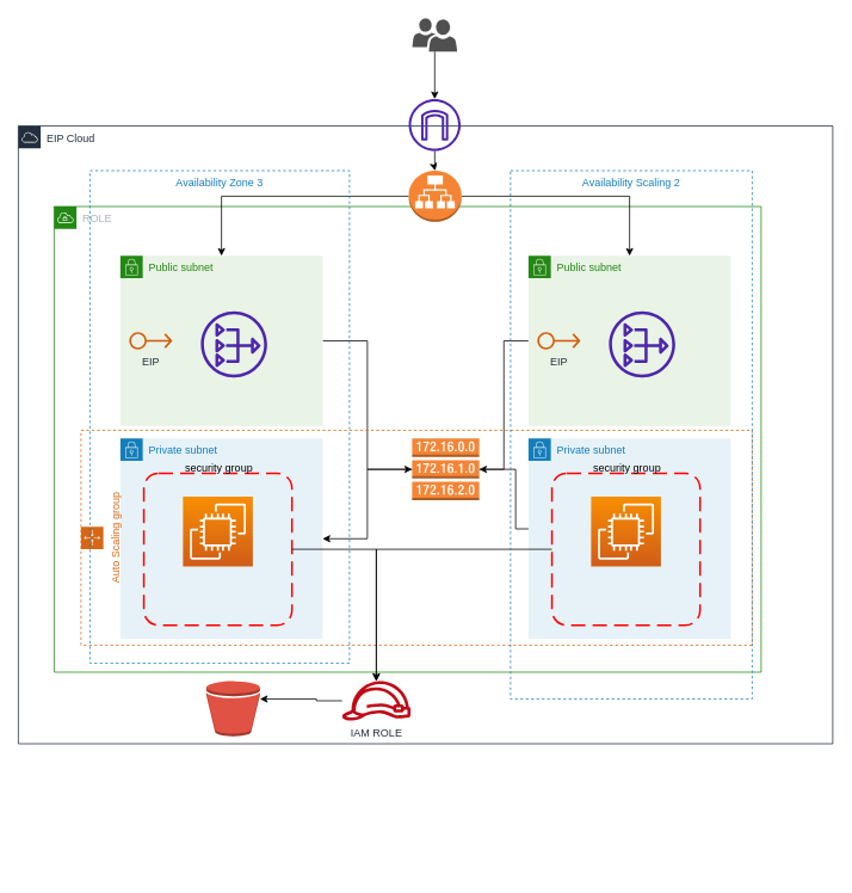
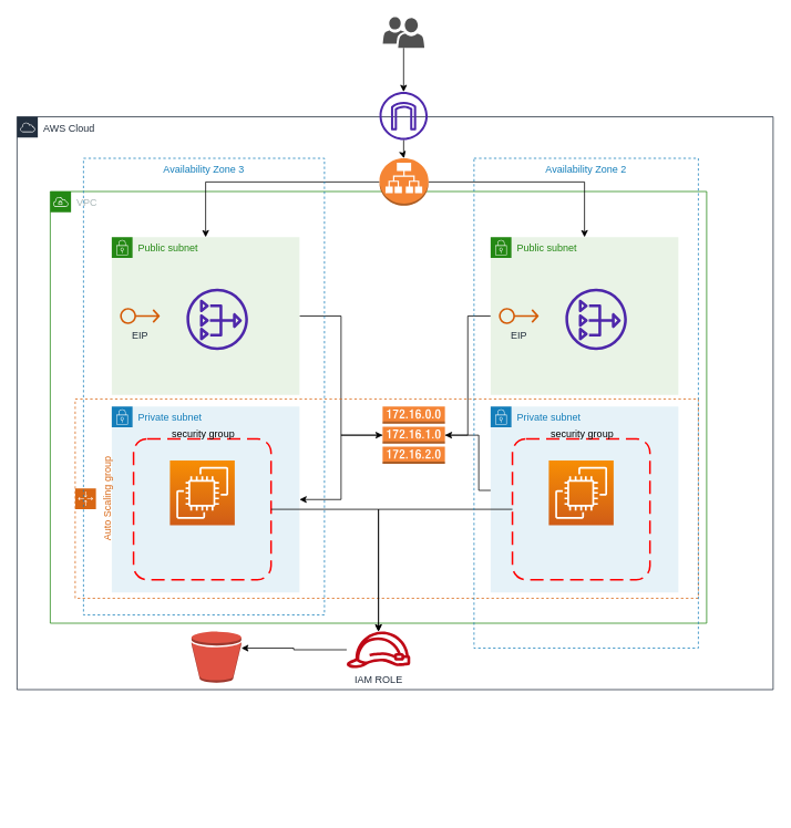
- <mxCell id="2" value="EIP Cloud" style="points=[[0,0],[0.25,0],[0.5,0],[0.75,0],[1,0],[1,0.25],[1,0.5],[1,0.75],[1,1],[0.75,1],[0.5,1],[0.25,1],[0,1],[0,0.75],[0,0.5],[0,0.25]];outlineConnect=0;gradientColor=none;html=1;whiteSpace=wrap;fontSize=12;fontStyle=0;container=1;pointerEvents=0;collapsible=0;recursiveResize=0;shape=mxgraph.aws4.group;grIcon=mxgraph.aws4.group_aws_cloud;strokeColor=#232F3E;fillColor=none;verticalAlign=top;align=left;spacingLeft=30;fontColor=#232F3E;dashed=0;" parent="1" vertex="1"><mxGeometry x="20" y="140" width="910" height="690" as="geometry" /></mxCell>
+ <mxCell id="2" value="AWS Cloud" style="points=[[0,0],[0.25,0],[0.5,0],[0.75,0],[1,0],[1,0.25],[1,0.5],[1,0.75],[1,1],[0.75,1],[0.5,1],[0.25,1],[0,1],[0,0.75],[0,0.5],[0,0.25]];outlineConnect=0;gradientColor=none;html=1;whiteSpace=wrap;fontSize=12;fontStyle=0;container=1;pointerEvents=0;collapsible=0;recursiveResize=0;shape=mxgraph.aws4.group;grIcon=mxgraph.aws4.group_aws_cloud;strokeColor=#232F3E;fillColor=none;verticalAlign=top;align=left;spacingLeft=30;fontColor=#232F3E;dashed=0;" parent="1" vertex="1"><mxGeometry x="20" y="140" width="910" height="690" as="geometry" /></mxCell>
- <mxCell id="35" value="Availability Scaling 2" style="fillColor=none;strokeColor=#147EBA;dashed=1;verticalAlign=top;fontStyle=0;fontColor=#147EBA;" vertex="1" parent="2"><mxGeometry x="550" y="50" width="270" height="590" as="geometry" /></mxCell>
+ <mxCell id="35" value="Availability Zone 2" style="fillColor=none;strokeColor=#147EBA;dashed=1;verticalAlign=top;fontStyle=0;fontColor=#147EBA;" vertex="1" parent="2"><mxGeometry x="550" y="50" width="270" height="590" as="geometry" /></mxCell>
- <mxCell id="3" value="ROLE" style="points=[[0,0],[0.25,0],[0.5,0],[0.75,0],[1,0],[1,0.25],[1,0.5],[1,0.75],[1,1],[0.75,1],[0.5,1],[0.25,1],[0,1],[0,0.75],[0,0.5],[0,0.25]];outlineConnect=0;gradientColor=none;html=1;whiteSpace=wrap;fontSize=12;fontStyle=0;container=1;pointerEvents=0;collapsible=0;recursiveResize=0;shape=mxgraph.aws4.group;grIcon=mxgraph.aws4.group_vpc;strokeColor=#248814;fillColor=none;verticalAlign=top;align=left;spacingLeft=30;fontColor=#AAB7B8;dashed=0;" parent="2" vertex="1"><mxGeometry x="40" y="90" width="790" height="520" as="geometry" /></mxCell>
+ <mxCell id="3" value="VPC" style="points=[[0,0],[0.25,0],[0.5,0],[0.75,0],[1,0],[1,0.25],[1,0.5],[1,0.75],[1,1],[0.75,1],[0.5,1],[0.25,1],[0,1],[0,0.75],[0,0.5],[0,0.25]];outlineConnect=0;gradientColor=none;html=1;whiteSpace=wrap;fontSize=12;fontStyle=0;container=1;pointerEvents=0;collapsible=0;recursiveResize=0;shape=mxgraph.aws4.group;grIcon=mxgraph.aws4.group_vpc;strokeColor=#248814;fillColor=none;verticalAlign=top;align=left;spacingLeft=30;fontColor=#AAB7B8;dashed=0;" parent="2" vertex="1"><mxGeometry x="40" y="90" width="790" height="520" as="geometry" /></mxCell>
- <mxCell id="29" value="IAM ROLE" style="sketch=0;outlineConnect=0;fontColor=#232F3E;gradientColor=none;fillColor=#BF0816;strokeColor=none;dashed=0;verticalLabelPosition=bottom;verticalAlign=top;align=center;html=1;fontSize=12;fontStyle=0;aspect=fixed;pointerEvents=1;shape=mxgraph.aws4.role;" vertex="1" parent="2"><mxGeometry x="361" y="620" width="78" height="44" as="geometry" /></mxCell>
+ <mxCell id="29" value="IAM ROLE" style="sketch=0;outlineConnect=0;fontColor=#232F3E;gradientColor=none;fillColor=#BF0816;strokeColor=none;dashed=0;verticalLabelPosition=bottom;verticalAlign=top;align=center;html=1;fontSize=12;fontStyle=0;aspect=fixed;pointerEvents=1;shape=mxgraph.aws4.role;" vertex="1" parent="2"><mxGeometry x="396" y="620" width="78" height="44" as="geometry" /></mxCell>
